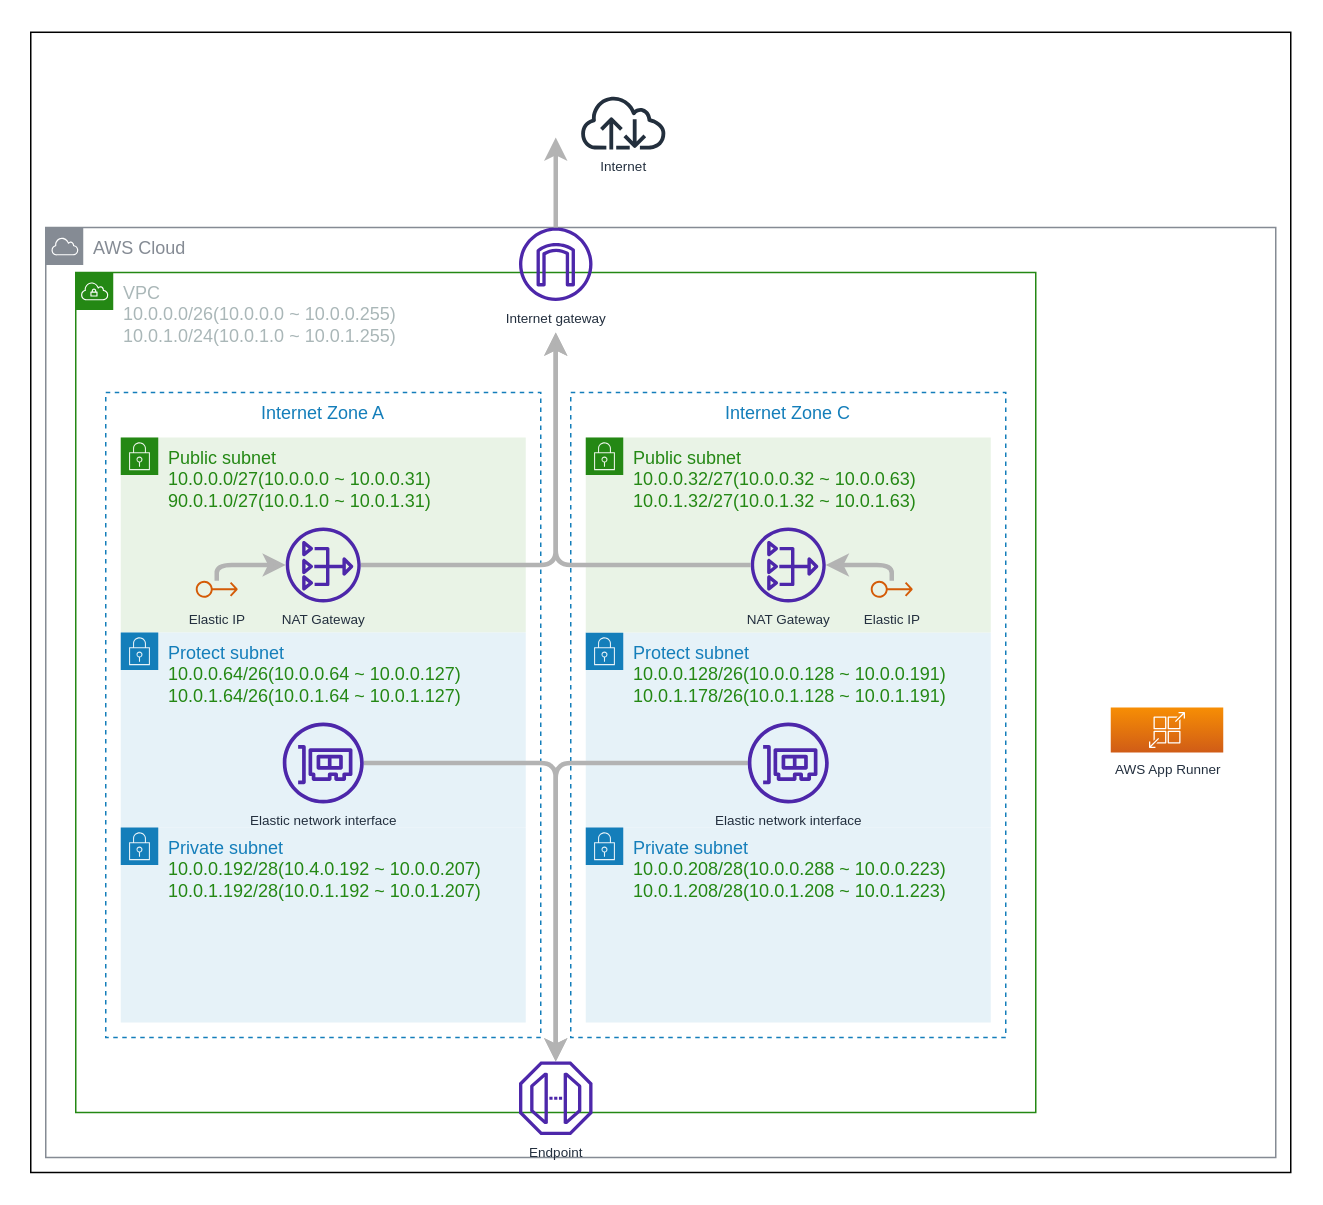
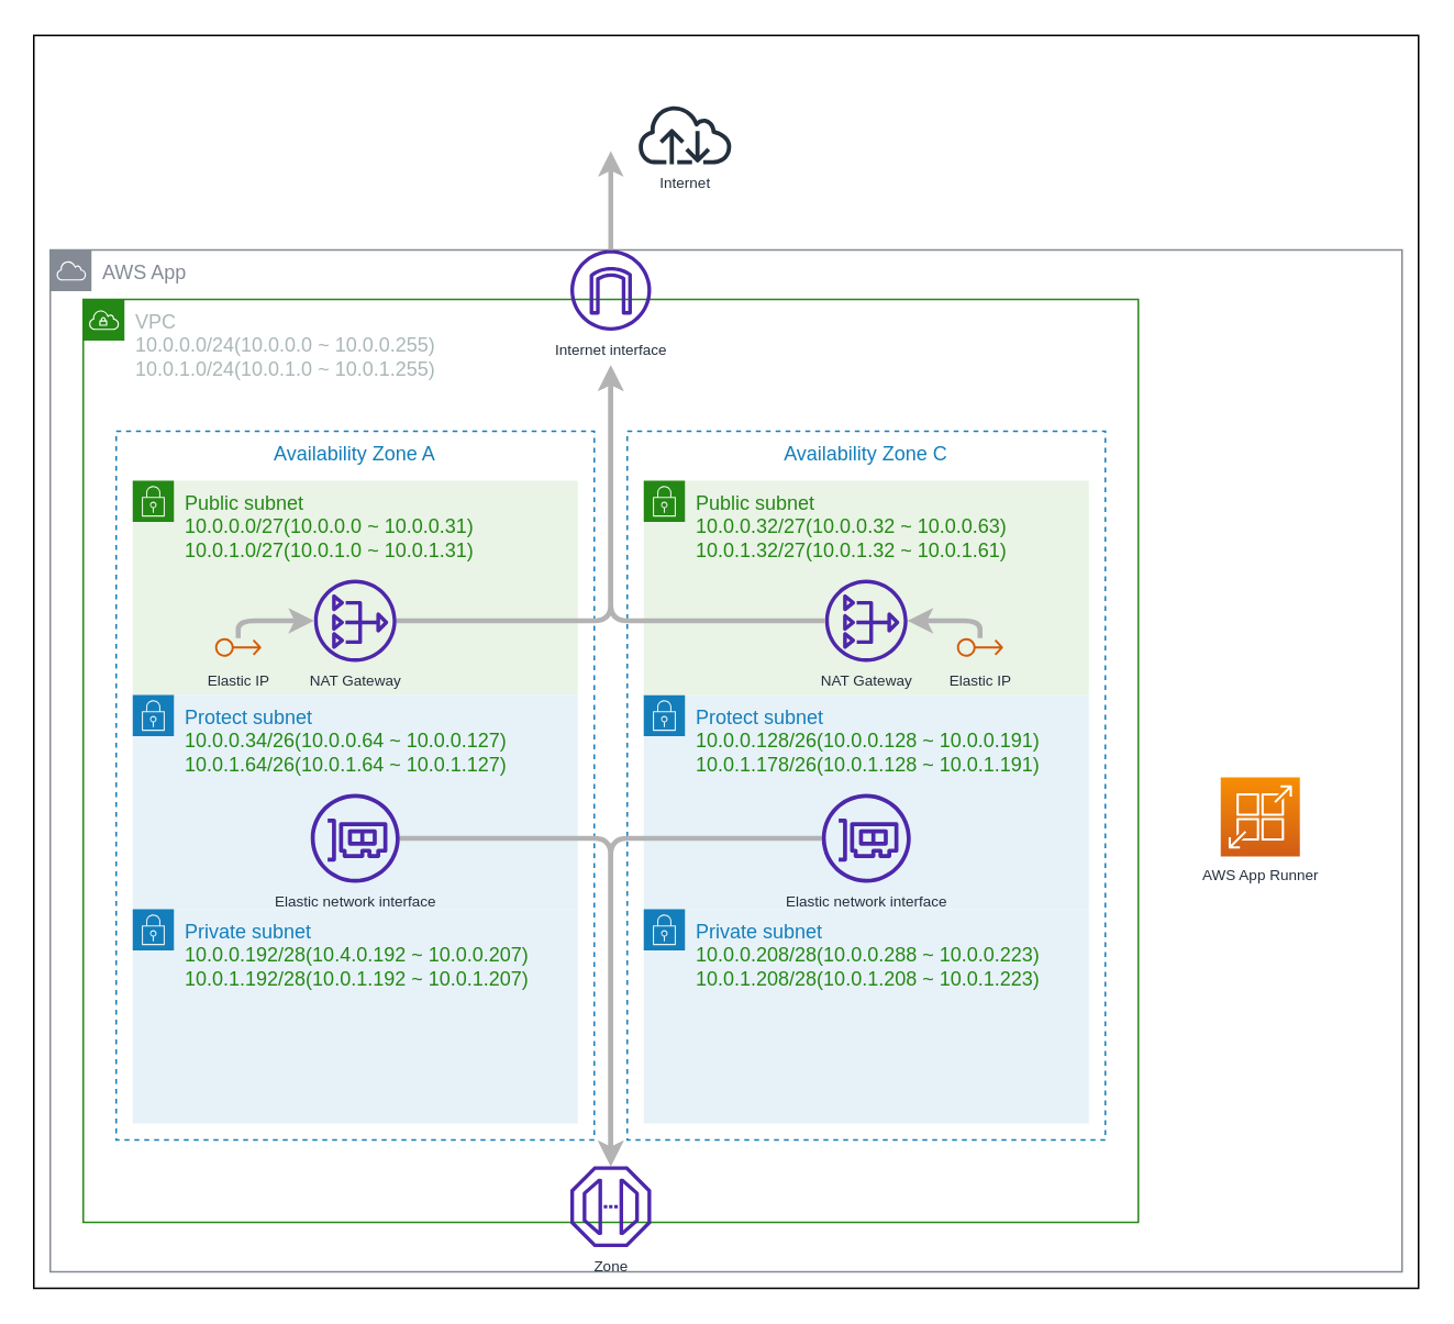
- <mxCell id="3" value="AWS Cloud" style="sketch=0;outlineConnect=0;gradientColor=none;html=1;whiteSpace=wrap;fontSize=12;fontStyle=0;shape=mxgraph.aws4.group;grIcon=mxgraph.aws4.group_aws_cloud;strokeColor=#858B94;fillColor=none;verticalAlign=top;align=left;spacingLeft=30;fontColor=#858B94;dashed=0;" parent="1" vertex="1"><mxGeometry width="820" height="620" as="geometry" x="30" y="151" /></mxCell>
+ <mxCell id="3" value="AWS App" style="sketch=0;outlineConnect=0;gradientColor=none;html=1;whiteSpace=wrap;fontSize=12;fontStyle=0;shape=mxgraph.aws4.group;grIcon=mxgraph.aws4.group_aws_cloud;strokeColor=#858B94;fillColor=none;verticalAlign=top;align=left;spacingLeft=30;fontColor=#858B94;dashed=0;" parent="1" vertex="1"><mxGeometry width="820" height="620" as="geometry" x="30" y="151" /></mxCell>
- <mxCell id="4" value="VPC&lt;br&gt;&lt;div&gt;10.0.0.0/26(10.0.0.0 ~ 10.0.0.255)&lt;/div&gt;&lt;div&gt;10.0.1.0/24(10.0.1.0 ~ 10.0.1.255)&lt;br&gt;&lt;/div&gt;&lt;div&gt;&lt;/div&gt;" style="points=[[0,0],[0.25,0],[0.5,0],[0.75,0],[1,0],[1,0.25],[1,0.5],[1,0.75],[1,1],[0.75,1],[0.5,1],[0.25,1],[0,1],[0,0.75],[0,0.5],[0,0.25]];outlineConnect=0;gradientColor=none;html=1;whiteSpace=wrap;fontSize=12;fontStyle=0;container=1;pointerEvents=0;collapsible=0;recursiveResize=0;shape=mxgraph.aws4.group;grIcon=mxgraph.aws4.group_vpc;strokeColor=#248814;fillColor=none;verticalAlign=top;align=left;spacingLeft=30;fontColor=#AAB7B8;dashed=0;" parent="1" vertex="1"><mxGeometry x="50" y="181" width="640" height="560" as="geometry" /></mxCell>
+ <mxCell id="4" value="VPC&lt;br&gt;&lt;div&gt;10.0.0.0/24(10.0.0.0 ~ 10.0.0.255)&lt;/div&gt;&lt;div&gt;10.0.1.0/24(10.0.1.0 ~ 10.0.1.255)&lt;br&gt;&lt;/div&gt;&lt;div&gt;&lt;/div&gt;" style="points=[[0,0],[0.25,0],[0.5,0],[0.75,0],[1,0],[1,0.25],[1,0.5],[1,0.75],[1,1],[0.75,1],[0.5,1],[0.25,1],[0,1],[0,0.75],[0,0.5],[0,0.25]];outlineConnect=0;gradientColor=none;html=1;whiteSpace=wrap;fontSize=12;fontStyle=0;container=1;pointerEvents=0;collapsible=0;recursiveResize=0;shape=mxgraph.aws4.group;grIcon=mxgraph.aws4.group_vpc;strokeColor=#248814;fillColor=none;verticalAlign=top;align=left;spacingLeft=30;fontColor=#AAB7B8;dashed=0;" parent="1" vertex="1"><mxGeometry x="50" y="181" width="640" height="560" as="geometry" /></mxCell>
- <mxCell id="19" value="Internet gateway" style="sketch=0;outlineConnect=0;fontColor=#232F3E;gradientColor=none;fillColor=#4D27AA;strokeColor=none;dashed=0;verticalLabelPosition=bottom;verticalAlign=top;align=center;html=1;fontSize=9;fontStyle=0;aspect=fixed;pointerEvents=1;shape=mxgraph.aws4.internet_gateway;" parent="4" vertex="1"><mxGeometry x="295.5" y="-30" width="49" height="49" as="geometry" /></mxCell>
+ <mxCell id="19" value="Internet interface" style="sketch=0;outlineConnect=0;fontColor=#232F3E;gradientColor=none;fillColor=#4D27AA;strokeColor=none;dashed=0;verticalLabelPosition=bottom;verticalAlign=top;align=center;html=1;fontSize=9;fontStyle=0;aspect=fixed;pointerEvents=1;shape=mxgraph.aws4.internet_gateway;" parent="4" vertex="1"><mxGeometry x="295.5" y="-30" width="49" height="49" as="geometry" /></mxCell>
- <mxCell id="12" value="Internet Zone A" style="fillColor=none;strokeColor=#147EBA;dashed=1;verticalAlign=top;fontStyle=0;fontColor=#147EBA;" parent="4" vertex="1"><mxGeometry x="20" y="80" width="290" height="430" as="geometry" /></mxCell>
+ <mxCell id="12" value="Availability Zone A" style="fillColor=none;strokeColor=#147EBA;dashed=1;verticalAlign=top;fontStyle=0;fontColor=#147EBA;" parent="4" vertex="1"><mxGeometry x="20" y="80" width="290" height="430" as="geometry" /></mxCell>
- <mxCell id="5" value="Internet Zone C" style="fillColor=none;strokeColor=#147EBA;dashed=1;verticalAlign=top;fontStyle=0;fontColor=#147EBA;" parent="4" vertex="1"><mxGeometry x="330" y="80" width="290" height="430" as="geometry" /></mxCell>
+ <mxCell id="5" value="Availability Zone C" style="fillColor=none;strokeColor=#147EBA;dashed=1;verticalAlign=top;fontStyle=0;fontColor=#147EBA;" parent="4" vertex="1"><mxGeometry x="330" y="80" width="290" height="430" as="geometry" /></mxCell>
- <mxCell id="13" value="Public subnet&lt;br&gt;10.0.0.0/27(10.0.0.0 ~ 10.0.0.31)&lt;br&gt;90.0.1.0/27(10.0.1.0 ~ 10.0.1.31)" style="points=[[0,0],[0.25,0],[0.5,0],[0.75,0],[1,0],[1,0.25],[1,0.5],[1,0.75],[1,1],[0.75,1],[0.5,1],[0.25,1],[0,1],[0,0.75],[0,0.5],[0,0.25]];outlineConnect=0;gradientColor=none;html=1;whiteSpace=wrap;fontSize=12;fontStyle=0;container=1;pointerEvents=0;collapsible=0;recursiveResize=0;shape=mxgraph.aws4.group;grIcon=mxgraph.aws4.group_security_group;grStroke=0;strokeColor=#248814;fillColor=#E9F3E6;verticalAlign=top;align=left;spacingLeft=30;fontColor=#248814;dashed=0;" parent="4" vertex="1"><mxGeometry x="30" y="110" width="270" height="130" as="geometry" /></mxCell>
+ <mxCell id="13" value="Public subnet&lt;br&gt;10.0.0.0/27(10.0.0.0 ~ 10.0.0.31)&lt;br&gt;10.0.1.0/27(10.0.1.0 ~ 10.0.1.31)" style="points=[[0,0],[0.25,0],[0.5,0],[0.75,0],[1,0],[1,0.25],[1,0.5],[1,0.75],[1,1],[0.75,1],[0.5,1],[0.25,1],[0,1],[0,0.75],[0,0.5],[0,0.25]];outlineConnect=0;gradientColor=none;html=1;whiteSpace=wrap;fontSize=12;fontStyle=0;container=1;pointerEvents=0;collapsible=0;recursiveResize=0;shape=mxgraph.aws4.group;grIcon=mxgraph.aws4.group_security_group;grStroke=0;strokeColor=#248814;fillColor=#E9F3E6;verticalAlign=top;align=left;spacingLeft=30;fontColor=#248814;dashed=0;" parent="4" vertex="1"><mxGeometry x="30" y="110" width="270" height="130" as="geometry" /></mxCell>
- <mxCell id="8" value="Public subnet&lt;br&gt;10.0.0.32/27(10.0.0.32 ~ 10.0.0.63)&lt;br&gt;10.0.1.32/27(10.0.1.32 ~ 10.0.1.63)" style="points=[[0,0],[0.25,0],[0.5,0],[0.75,0],[1,0],[1,0.25],[1,0.5],[1,0.75],[1,1],[0.75,1],[0.5,1],[0.25,1],[0,1],[0,0.75],[0,0.5],[0,0.25]];outlineConnect=0;gradientColor=none;html=1;whiteSpace=wrap;fontSize=12;fontStyle=0;container=1;pointerEvents=0;collapsible=0;recursiveResize=0;shape=mxgraph.aws4.group;grIcon=mxgraph.aws4.group_security_group;grStroke=0;strokeColor=#248814;fillColor=#E9F3E6;verticalAlign=top;align=left;spacingLeft=30;fontColor=#248814;dashed=0;" parent="4" vertex="1"><mxGeometry x="340" y="110" width="270" height="130" as="geometry" /></mxCell>
+ <mxCell id="8" value="Public subnet&lt;br&gt;10.0.0.32/27(10.0.0.32 ~ 10.0.0.63)&lt;br&gt;10.0.1.32/27(10.0.1.32 ~ 10.0.1.61)" style="points=[[0,0],[0.25,0],[0.5,0],[0.75,0],[1,0],[1,0.25],[1,0.5],[1,0.75],[1,1],[0.75,1],[0.5,1],[0.25,1],[0,1],[0,0.75],[0,0.5],[0,0.25]];outlineConnect=0;gradientColor=none;html=1;whiteSpace=wrap;fontSize=12;fontStyle=0;container=1;pointerEvents=0;collapsible=0;recursiveResize=0;shape=mxgraph.aws4.group;grIcon=mxgraph.aws4.group_security_group;grStroke=0;strokeColor=#248814;fillColor=#E9F3E6;verticalAlign=top;align=left;spacingLeft=30;fontColor=#248814;dashed=0;" parent="4" vertex="1"><mxGeometry x="340" y="110" width="270" height="130" as="geometry" /></mxCell>
- <mxCell id="15" value="Protect subnet&lt;br&gt;&lt;span style=&quot;color: rgb(36 , 136 , 20)&quot;&gt;10.0.0.64/26&lt;/span&gt;&lt;font color=&quot;#248814&quot;&gt;(10.0.0.64 ~ 10.0.0.127)&lt;/font&gt;&lt;br style=&quot;color: rgb(36 , 136 , 20)&quot;&gt;&lt;span style=&quot;color: rgb(36 , 136 , 20)&quot;&gt;10.0.1.64/26&lt;/span&gt;&lt;font color=&quot;#248814&quot;&gt;(10.0.1.64 ~ 10.0.1.127)&lt;/font&gt;" style="points=[[0,0],[0.25,0],[0.5,0],[0.75,0],[1,0],[1,0.25],[1,0.5],[1,0.75],[1,1],[0.75,1],[0.5,1],[0.25,1],[0,1],[0,0.75],[0,0.5],[0,0.25]];outlineConnect=0;gradientColor=none;html=1;whiteSpace=wrap;fontSize=12;fontStyle=0;container=1;pointerEvents=0;collapsible=0;recursiveResize=0;shape=mxgraph.aws4.group;grIcon=mxgraph.aws4.group_security_group;grStroke=0;strokeColor=#147EBA;fillColor=#E6F2F8;verticalAlign=top;align=left;spacingLeft=30;fontColor=#147EBA;dashed=0;" parent="4" vertex="1"><mxGeometry x="30" y="240" width="270" height="130" as="geometry" /></mxCell>
+ <mxCell id="15" value="Protect subnet&lt;br&gt;&lt;span style=&quot;color: rgb(36 , 136 , 20)&quot;&gt;10.0.0.34/26&lt;/span&gt;&lt;font color=&quot;#248814&quot;&gt;(10.0.0.64 ~ 10.0.0.127)&lt;/font&gt;&lt;br style=&quot;color: rgb(36 , 136 , 20)&quot;&gt;&lt;span style=&quot;color: rgb(36 , 136 , 20)&quot;&gt;10.0.1.64/26&lt;/span&gt;&lt;font color=&quot;#248814&quot;&gt;(10.0.1.64 ~ 10.0.1.127)&lt;/font&gt;" style="points=[[0,0],[0.25,0],[0.5,0],[0.75,0],[1,0],[1,0.25],[1,0.5],[1,0.75],[1,1],[0.75,1],[0.5,1],[0.25,1],[0,1],[0,0.75],[0,0.5],[0,0.25]];outlineConnect=0;gradientColor=none;html=1;whiteSpace=wrap;fontSize=12;fontStyle=0;container=1;pointerEvents=0;collapsible=0;recursiveResize=0;shape=mxgraph.aws4.group;grIcon=mxgraph.aws4.group_security_group;grStroke=0;strokeColor=#147EBA;fillColor=#E6F2F8;verticalAlign=top;align=left;spacingLeft=30;fontColor=#147EBA;dashed=0;" parent="4" vertex="1"><mxGeometry x="30" y="240" width="270" height="130" as="geometry" /></mxCell>
- <mxCell id="29" value="AWS App Runner" style="sketch=0;points=[[0,0,0],[0.25,0,0],[0.5,0,0],[0.75,0,0],[1,0,0],[0,1,0],[0.25,1,0],[0.5,1,0],[0.75,1,0],[1,1,0],[0,0.25,0],[0,0.5,0],[0,0.75,0],[1,0.25,0],[1,0.5,0],[1,0.75,0]];outlineConnect=0;fontColor=#232F3E;gradientColor=#F78E04;gradientDirection=north;fillColor=#D05C17;strokeColor=#ffffff;dashed=0;verticalLabelPosition=bottom;verticalAlign=top;align=center;html=1;fontSize=9;fontStyle=0;aspect=fixed;shape=mxgraph.aws4.resourceIcon;resIcon=mxgraph.aws4.app_runner;" parent="1" vertex="1"><mxGeometry x="740" y="471" width="75" height="30" as="geometry" /></mxCell>
+ <mxCell id="29" value="AWS App Runner" style="sketch=0;points=[[0,0,0],[0.25,0,0],[0.5,0,0],[0.75,0,0],[1,0,0],[0,1,0],[0.25,1,0],[0.5,1,0],[0.75,1,0],[1,1,0],[0,0.25,0],[0,0.5,0],[0,0.75,0],[1,0.25,0],[1,0.5,0],[1,0.75,0]];outlineConnect=0;fontColor=#232F3E;gradientColor=#F78E04;gradientDirection=north;fillColor=#D05C17;strokeColor=#ffffff;dashed=0;verticalLabelPosition=bottom;verticalAlign=top;align=center;html=1;fontSize=9;fontStyle=0;aspect=fixed;shape=mxgraph.aws4.resourceIcon;resIcon=mxgraph.aws4.app_runner;" parent="1" vertex="1"><mxGeometry x="740" y="471" width="48" height="48" as="geometry" /></mxCell>
- <mxCell id="25" value="Endpoint" style="sketch=0;outlineConnect=0;fontColor=#232F3E;gradientColor=none;fillColor=#4D27AA;strokeColor=none;dashed=0;verticalLabelPosition=bottom;verticalAlign=top;align=center;html=1;fontSize=9;fontStyle=0;aspect=fixed;pointerEvents=1;shape=mxgraph.aws4.endpoint;" parent="4" vertex="1"><mxGeometry x="295.5" y="526" width="49" height="49" as="geometry" /></mxCell>
+ <mxCell id="25" value="Zone" style="sketch=0;outlineConnect=0;fontColor=#232F3E;gradientColor=none;fillColor=#4D27AA;strokeColor=none;dashed=0;verticalLabelPosition=bottom;verticalAlign=top;align=center;html=1;fontSize=9;fontStyle=0;aspect=fixed;pointerEvents=1;shape=mxgraph.aws4.endpoint;" parent="4" vertex="1"><mxGeometry x="295.5" y="526" width="49" height="49" as="geometry" /></mxCell>
